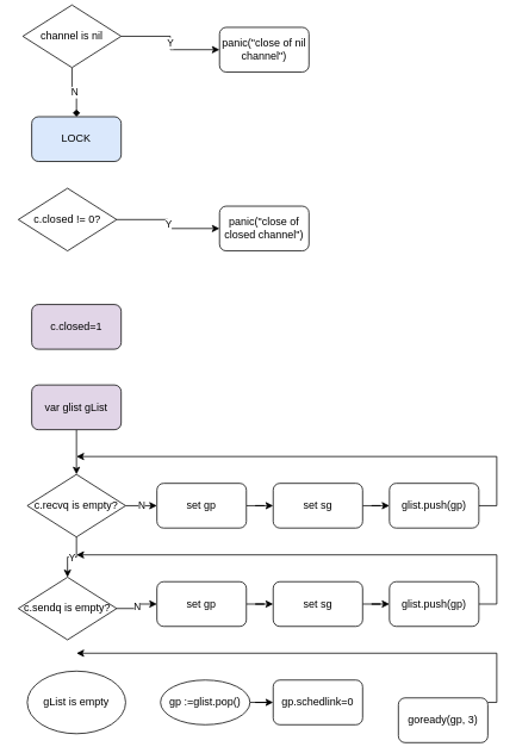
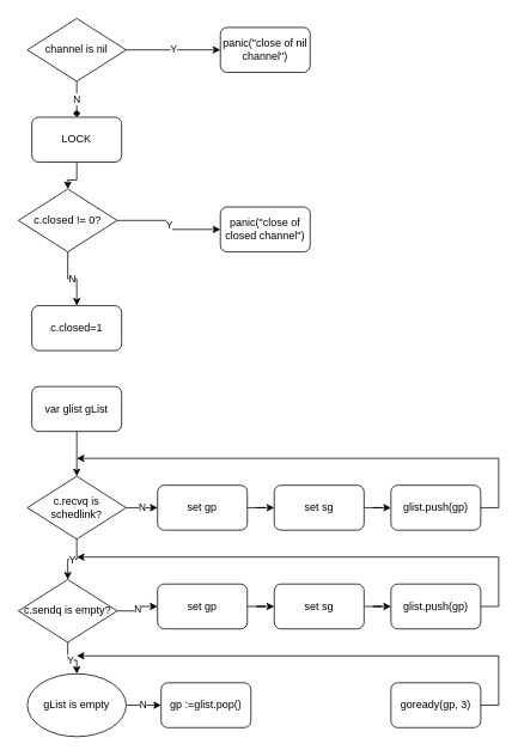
- <mxCell id="8" value="channel is nil" style="rhombus;whiteSpace=wrap;html=1;" vertex="1" parent="1"><mxGeometry x="25" y="5" width="110" height="70" as="geometry" /></mxCell>
+ <mxCell id="8" value="channel is nil" style="rhombus;whiteSpace=wrap;html=1;" vertex="1" parent="1"><mxGeometry x="30" y="20" width="110" height="70" as="geometry" /></mxCell>
- <mxCell id="10" value="LOCK" style="rounded=1;whiteSpace=wrap;html=1;fillColor=#dae8fc;" vertex="1" parent="1"><mxGeometry x="35" y="130" width="100" height="50" as="geometry" /></mxCell>
+ <mxCell id="10" value="LOCK" style="rounded=1;whiteSpace=wrap;html=1;" vertex="1" parent="1"><mxGeometry x="35" y="130" width="100" height="50" as="geometry" /></mxCell>
+ <mxCell id="9" style="edgeStyle=orthogonalEdgeStyle;rounded=0;orthogonalLoop=1;jettySize=auto;html=1;" edge="1" parent="1" source="10" target="4"><mxGeometry relative="1" as="geometry" /></mxCell>
+ <mxCell id="3" value="N" style="edgeStyle=orthogonalEdgeStyle;rounded=0;orthogonalLoop=1;jettySize=auto;html=1;entryX=0.5;entryY=0;entryDx=0;entryDy=0;" edge="1" parent="1" source="4" target="11"><mxGeometry relative="1" as="geometry" /></mxCell>
- <mxCell id="11" value="c.closed=1" style="rounded=1;whiteSpace=wrap;html=1;fillColor=#e1d5e7;" vertex="1" parent="1"><mxGeometry x="35" y="340" width="100" height="50" as="geometry" /></mxCell>
+ <mxCell id="11" value="c.closed=1" style="rounded=1;whiteSpace=wrap;html=1;" vertex="1" parent="1"><mxGeometry x="35" y="340" width="100" height="50" as="geometry" /></mxCell>
- <mxCell id="13" value="var glist gList" style="rounded=1;whiteSpace=wrap;html=1;fillColor=#e1d5e7;" vertex="1" parent="1"><mxGeometry x="35" y="430" width="100" height="50" as="geometry" /></mxCell>
+ <mxCell id="13" value="var glist gList" style="rounded=1;whiteSpace=wrap;html=1;" vertex="1" parent="1"><mxGeometry x="35" y="430" width="100" height="50" as="geometry" /></mxCell>
- <mxCell id="17" value="c.recvq is empty?" style="rhombus;whiteSpace=wrap;html=1;" vertex="1" parent="1"><mxGeometry x="30" y="530" width="110" height="70" as="geometry" /></mxCell>
+ <mxCell id="17" value="c.recvq is schedlink?" style="rhombus;whiteSpace=wrap;html=1;" vertex="1" parent="1"><mxGeometry x="30" y="530" width="110" height="70" as="geometry" /></mxCell>
+ <mxCell id="25" value="Y" style="edgeStyle=orthogonalEdgeStyle;rounded=0;orthogonalLoop=1;jettySize=auto;html=1;" edge="1" parent="1" source="26" target="34"><mxGeometry relative="1" as="geometry" /></mxCell>
+ <mxCell id="33" value="N" style="edgeStyle=orthogonalEdgeStyle;rounded=0;orthogonalLoop=1;jettySize=auto;html=1;" edge="1" parent="1" source="34" target="36"><mxGeometry relative="1" as="geometry" /></mxCell>
- <mxCell id="36" value="gp :=glist.pop()" style="ellipse;whiteSpace=wrap;html=1;" vertex="1" parent="1"><mxGeometry x="179" y="760" width="100" height="50" as="geometry" /></mxCell>
+ <mxCell id="36" value="gp :=glist.pop()" style="rounded=1;whiteSpace=wrap;html=1;" vertex="1" parent="1"><mxGeometry x="179" y="760" width="100" height="50" as="geometry" /></mxCell>
- <mxCell id="35" value="" style="edgeStyle=orthogonalEdgeStyle;rounded=0;orthogonalLoop=1;jettySize=auto;html=1;" edge="1" parent="1" source="36" target="37"><mxGeometry relative="1" as="geometry" /></mxCell>
- <mxCell id="37" value="gp.schedlink=0" style="rounded=1;whiteSpace=wrap;html=1;" vertex="1" parent="1"><mxGeometry x="305" y="760" width="100" height="50" as="geometry" /></mxCell>
- <mxCell id="39" value="goready(gp, 3)" style="rounded=1;whiteSpace=wrap;html=1;" vertex="1" parent="1"><mxGeometry x="445" y="780" width="100" height="50" as="geometry" /></mxCell>
+ <mxCell id="39" value="goready(gp, 3)" style="rounded=1;whiteSpace=wrap;html=1;" vertex="1" parent="1"><mxGeometry x="435" y="760" width="100" height="50" as="geometry" /></mxCell>
